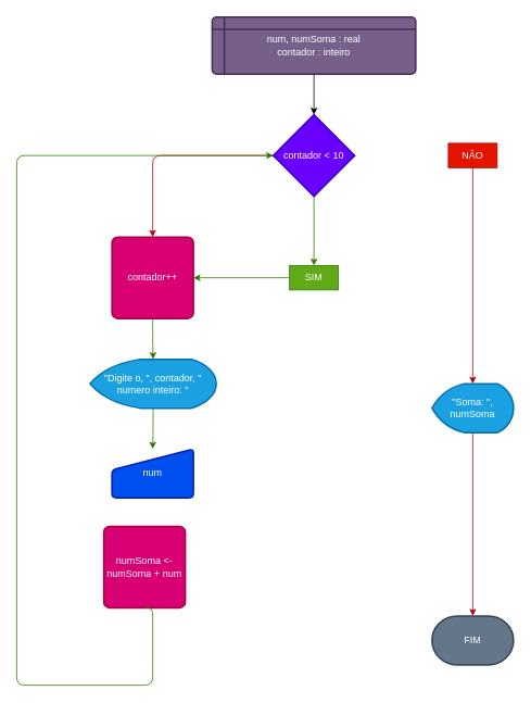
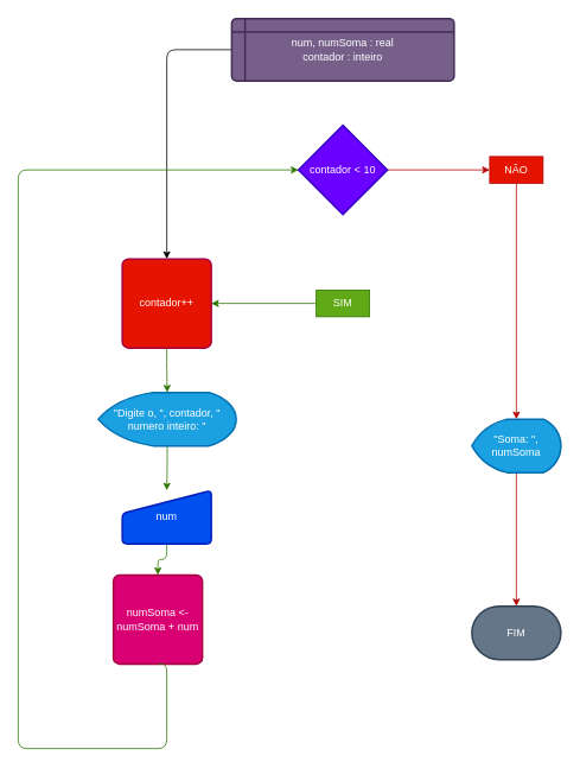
- <mxCell id="2" style="edgeStyle=orthogonalEdgeStyle;html=1;entryX=0.5;entryY=0;entryDx=0;entryDy=0;entryPerimeter=0;" parent="1" source="3" target="6" edge="1"><mxGeometry relative="1" as="geometry" /></mxCell>
+ <mxCell id="2" style="edgeStyle=orthogonalEdgeStyle;html=1;" parent="1" source="3" target="8" edge="1"><mxGeometry relative="1" as="geometry" /></mxCell>
- <mxCell id="5" style="edgeStyle=orthogonalEdgeStyle;html=1;fillColor=#e51400;strokeColor=#B20000;" parent="1" source="6" target="8" edge="1"><mxGeometry relative="1" as="geometry" /></mxCell>
+ <mxCell id="5" style="edgeStyle=orthogonalEdgeStyle;html=1;entryX=0;entryY=0.5;entryDx=0;entryDy=0;fillColor=#e51400;strokeColor=#B20000;" parent="1" source="6" target="20" edge="1"><mxGeometry relative="1" as="geometry" /></mxCell>
- <mxCell id="4" style="edgeStyle=orthogonalEdgeStyle;html=1;entryX=0.5;entryY=0;entryDx=0;entryDy=0;fillColor=#60a917;strokeColor=#2D7600;" parent="1" source="6" target="18" edge="1"><mxGeometry relative="1" as="geometry" /></mxCell>
- <mxCell id="8" value="contador++" style="rounded=1;whiteSpace=wrap;html=1;absoluteArcSize=1;arcSize=14;strokeWidth=2;fillColor=#d80073;fontColor=#ffffff;strokeColor=#A50040;" parent="1" vertex="1"><mxGeometry x="137" y="290" width="100" height="100" as="geometry" /></mxCell>
+ <mxCell id="8" value="contador++" style="rounded=1;whiteSpace=wrap;html=1;absoluteArcSize=1;arcSize=14;strokeWidth=2;fillColor=#e51400;fontColor=#ffffff;strokeColor=#A50040;" parent="1" vertex="1"><mxGeometry x="137" y="290" width="100" height="100" as="geometry" /></mxCell>
+ <mxCell id="11" style="edgeStyle=orthogonalEdgeStyle;html=1;entryX=0.5;entryY=0;entryDx=0;entryDy=0;fillColor=#60a917;strokeColor=#2D7600;" parent="1" source="12" target="13" edge="1"><mxGeometry relative="1" as="geometry" /></mxCell>
- <mxCell id="21" value="FIM" style="strokeWidth=2;html=1;shape=mxgraph.flowchart.terminator;whiteSpace=wrap;fillColor=#647687;fontColor=#ffffff;strokeColor=#314354;" parent="1" vertex="1"><mxGeometry x="530" y="755" width="100" height="60" as="geometry" /></mxCell>
+ <mxCell id="21" value="FIM" style="strokeWidth=2;html=1;shape=mxgraph.flowchart.terminator;whiteSpace=wrap;fillColor=#647687;fontColor=#ffffff;strokeColor=#314354;" parent="1" vertex="1"><mxGeometry x="530" y="680" width="100" height="60" as="geometry" /></mxCell>
